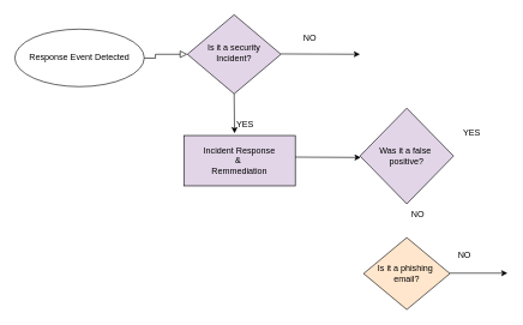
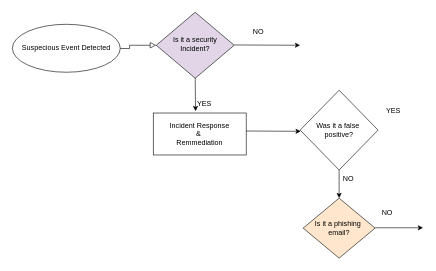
- <mxCell id="4" value="Response Event Detected" style="ellipse;whiteSpace=wrap;html=1;" parent="1" vertex="1"><mxGeometry y="40" width="180" height="80" as="geometry" x="20" /></mxCell>
+ <mxCell id="4" value="Suspecious Event Detected" style="ellipse;whiteSpace=wrap;html=1;" parent="1" vertex="1"><mxGeometry y="40" width="180" height="80" as="geometry" x="20" /></mxCell>
- <mxCell id="10" value="Was it a false&amp;nbsp;&lt;div&gt;positive?&lt;/div&gt;" style="rhombus;whiteSpace=wrap;html=1;fillColor=#e1d5e7;" vertex="1" parent="1"><mxGeometry x="500" y="150" width="130" height="133" as="geometry" /></mxCell>
+ <mxCell id="10" value="Was it a false&amp;nbsp;&lt;div&gt;positive?&lt;/div&gt;" style="rhombus;whiteSpace=wrap;html=1;" vertex="1" parent="1"><mxGeometry x="500" y="150" width="130" height="133" as="geometry" /></mxCell>
- <mxCell id="9" value="Incident Response&lt;div&gt;&amp;amp;&amp;nbsp;&lt;/div&gt;&lt;div&gt;Remmediation&lt;/div&gt;" style="rounded=0;whiteSpace=wrap;html=1;fillColor=#e1d5e7;" vertex="1" parent="1"><mxGeometry x="255" y="188" width="155" height="70" as="geometry" /></mxCell>
+ <mxCell id="9" value="Incident Response&lt;div&gt;&amp;amp;&amp;nbsp;&lt;/div&gt;&lt;div&gt;Remmediation&lt;/div&gt;" style="rounded=0;whiteSpace=wrap;html=1;" vertex="1" parent="1"><mxGeometry x="255" y="188" width="155" height="70" as="geometry" /></mxCell>
+ <mxCell id="13" value="" style="endArrow=classic;html=1;rounded=0;exitX=0.5;exitY=1;exitDx=0;exitDy=0;" edge="1" parent="1" source="10" target="15"><mxGeometry width="50" height="50" relative="1" as="geometry"><mxPoint x="550" y="390" as="sourcePoint" /><mxPoint x="560" y="370" as="targetPoint" /></mxGeometry></mxCell>
